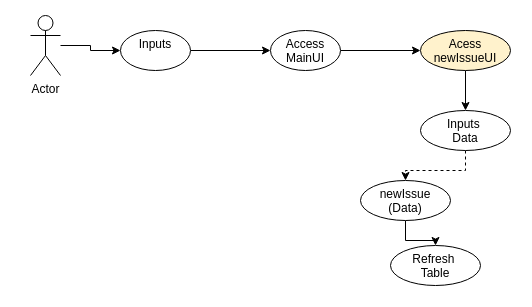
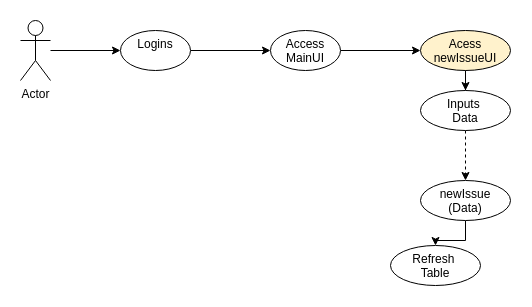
- <mxCell id="5" value="Inputs" style="ellipse;whiteSpace=wrap;html=1;verticalAlign=top;" vertex="1" parent="1"><mxGeometry x="120" y="30" width="70" height="40" as="geometry" /></mxCell>
+ <mxCell id="5" value="Logins" style="ellipse;whiteSpace=wrap;html=1;verticalAlign=top;" vertex="1" parent="1"><mxGeometry x="120" y="30" width="70" height="40" as="geometry" /></mxCell>
- <mxCell id="3" value="Actor" style="shape=umlActor;verticalLabelPosition=bottom;verticalAlign=top;html=1;outlineConnect=0;" vertex="1" parent="1"><mxGeometry x="30" y="15" width="30" height="60" as="geometry" /></mxCell>
+ <mxCell id="3" value="Actor" style="shape=umlActor;verticalLabelPosition=bottom;verticalAlign=top;html=1;outlineConnect=0;" vertex="1" parent="1"><mxGeometry x="20" y="20" width="30" height="60" as="geometry" /></mxCell>
- <mxCell id="11" value="Inputs&amp;nbsp;&lt;br&gt;Data" style="ellipse;whiteSpace=wrap;html=1;verticalAlign=top;" vertex="1" parent="1"><mxGeometry x="420" y="110" width="90" height="40" as="geometry" /></mxCell>
+ <mxCell id="11" value="Inputs&amp;nbsp;&lt;br&gt;Data" style="ellipse;whiteSpace=wrap;html=1;verticalAlign=top;" vertex="1" parent="1"><mxGeometry x="420" y="90" width="90" height="40" as="geometry" /></mxCell>
- <mxCell id="13" value="newIssue&lt;div&gt;(Data)&lt;/div&gt;" style="ellipse;whiteSpace=wrap;html=1;verticalAlign=top;" vertex="1" parent="1"><mxGeometry x="360" y="180" width="90" height="40" as="geometry" /></mxCell>
+ <mxCell id="13" value="newIssue&lt;div&gt;(Data)&lt;/div&gt;" style="ellipse;whiteSpace=wrap;html=1;verticalAlign=top;" vertex="1" parent="1"><mxGeometry x="420" y="180" width="90" height="40" as="geometry" /></mxCell>
